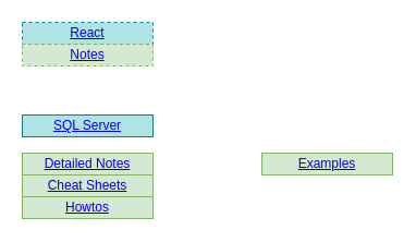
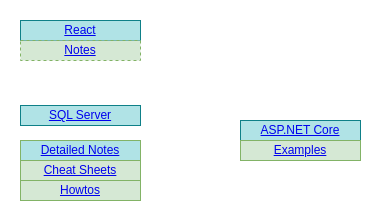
- <mxCell id="8" value="&lt;a href=&quot;https://github.com/kennyrnwilson/react&quot;&gt;React&lt;/a&gt;" style="rounded=0;whiteSpace=wrap;html=1;fillColor=#b0e3e6;strokeColor=#0e8088;dashed=1;" vertex="1" parent="1"><mxGeometry x="20" y="20" width="120" height="20" as="geometry" /></mxCell>
+ <mxCell id="8" value="&lt;a href=&quot;https://github.com/kennyrnwilson/react&quot;&gt;React&lt;/a&gt;" style="rounded=0;whiteSpace=wrap;html=1;fillColor=#b0e3e6;strokeColor=#0e8088;" vertex="1" parent="1"><mxGeometry x="20" y="20" width="120" height="20" as="geometry" /></mxCell>
+ <mxCell id="6" value="&lt;a href=&quot;https://github.com/kennyrnwilson/aspdotnetcore&quot;&gt;ASP.NET Core&lt;/a&gt;" style="rounded=0;whiteSpace=wrap;html=1;fillColor=#b0e3e6;strokeColor=#0e8088;" parent="1" vertex="1"><mxGeometry x="240" y="120" width="120" height="20" as="geometry" /></mxCell>
- <mxCell id="3" value="&lt;a href=&quot;https://bitbucket.org/kennyrnwilson/sqlserverbasics/src/master/docs/notes/notes.md&quot;&gt;Detailed Notes&lt;/a&gt;" style="rounded=0;whiteSpace=wrap;html=1;fillColor=#d5e8d4;strokeColor=#82b366;" parent="1" vertex="1"><mxGeometry x="20" y="140" width="120" height="20" as="geometry" /></mxCell>
+ <mxCell id="3" value="&lt;a href=&quot;https://bitbucket.org/kennyrnwilson/sqlserverbasics/src/master/docs/notes/notes.md&quot;&gt;Detailed Notes&lt;/a&gt;" style="rounded=0;whiteSpace=wrap;html=1;fillColor=#b0e3e6;strokeColor=#82b366;" parent="1" vertex="1"><mxGeometry x="20" y="140" width="120" height="20" as="geometry" /></mxCell>
